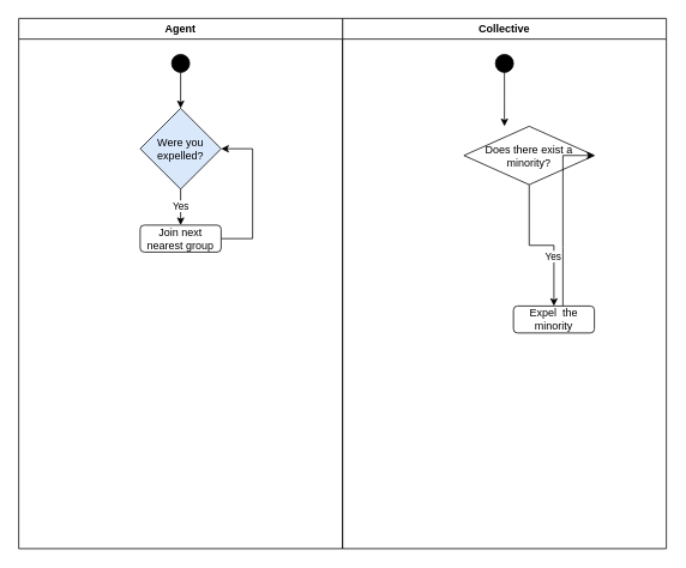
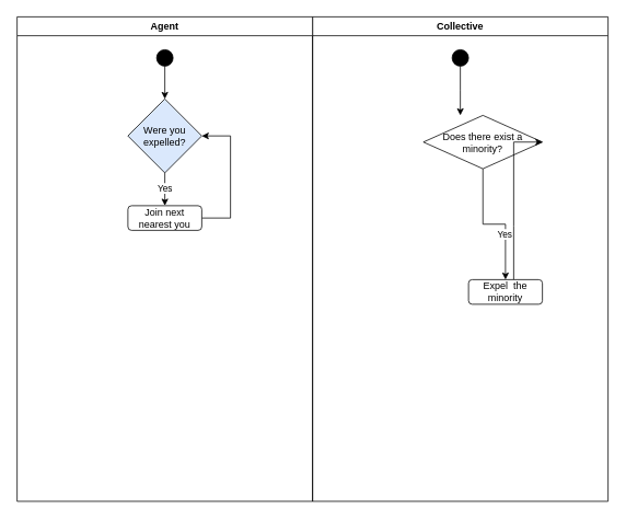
- <mxCell id="17" value="Join next nearest group" style="rounded=1;whiteSpace=wrap;html=1;" vertex="1" parent="10"><mxGeometry x="135" y="230" width="90" height="30" as="geometry" /></mxCell>
+ <mxCell id="17" value="Join next nearest you" style="rounded=1;whiteSpace=wrap;html=1;" vertex="1" parent="10"><mxGeometry x="135" y="230" width="90" height="30" as="geometry" /></mxCell>
